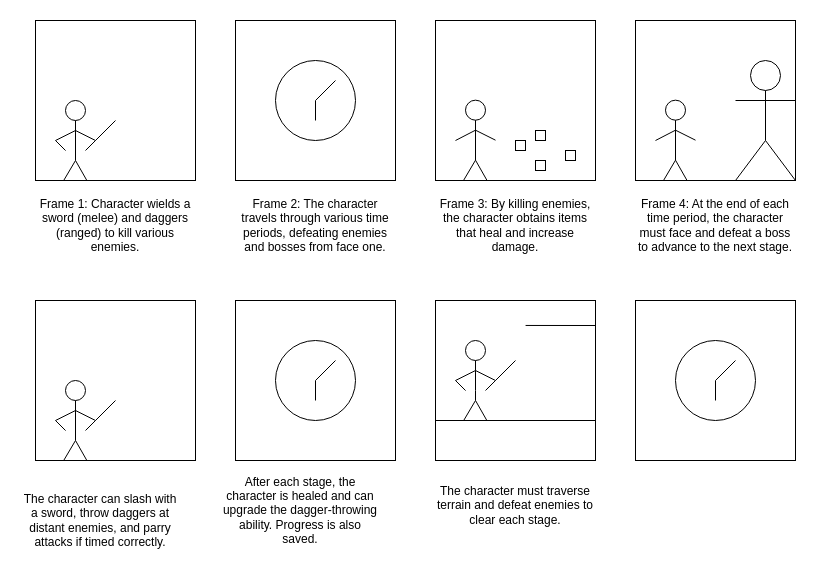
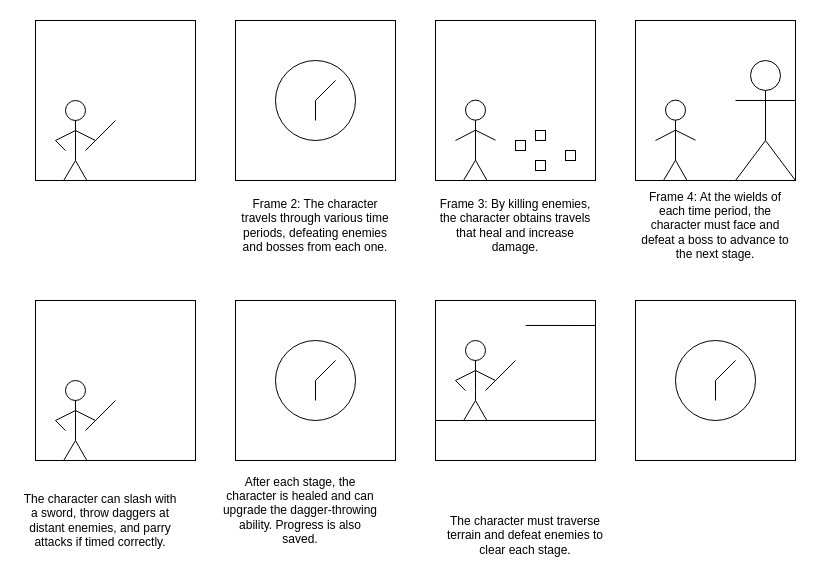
- <mxCell id="7" value="Frame 1: Character wields a sword (melee) and daggers (ranged) to kill various enemies." style="text;html=1;strokeColor=none;fillColor=none;align=center;verticalAlign=middle;whiteSpace=wrap;rounded=0;shadow=0;sketch=0;" parent="1" vertex="1"><mxGeometry y="190" width="160" height="70" as="geometry" x="35" /></mxCell>
- <mxCell id="20" value="Frame 2: The character travels through various time periods, defeating enemies and bosses from face one." style="text;html=1;strokeColor=none;fillColor=none;align=center;verticalAlign=middle;whiteSpace=wrap;rounded=0;shadow=0;sketch=0;" parent="1" vertex="1"><mxGeometry x="235" y="190" width="160" height="70" as="geometry" /></mxCell>
+ <mxCell id="20" value="Frame 2: The character travels through various time periods, defeating enemies and bosses from each one." style="text;html=1;strokeColor=none;fillColor=none;align=center;verticalAlign=middle;whiteSpace=wrap;rounded=0;shadow=0;sketch=0;" parent="1" vertex="1"><mxGeometry x="235" y="190" width="160" height="70" as="geometry" /></mxCell>
- <mxCell id="31" value="Frame 3: By killing enemies, the character obtains items that heal and increase damage." style="text;html=1;strokeColor=none;fillColor=none;align=center;verticalAlign=middle;whiteSpace=wrap;rounded=0;shadow=0;sketch=0;" parent="1" vertex="1"><mxGeometry x="435" y="190" width="160" height="70" as="geometry" /></mxCell>
+ <mxCell id="31" value="Frame 3: By killing enemies, the character obtains travels that heal and increase damage." style="text;html=1;strokeColor=none;fillColor=none;align=center;verticalAlign=middle;whiteSpace=wrap;rounded=0;shadow=0;sketch=0;" parent="1" vertex="1"><mxGeometry x="435" y="190" width="160" height="70" as="geometry" /></mxCell>
- <mxCell id="39" value="Frame 4: At the end of each time period, the character must face and defeat a boss to advance to the next stage." style="text;html=1;strokeColor=none;fillColor=none;align=center;verticalAlign=middle;whiteSpace=wrap;rounded=0;shadow=0;sketch=0;" parent="1" vertex="1"><mxGeometry x="635" y="190" width="160" height="70" as="geometry" /></mxCell>
+ <mxCell id="39" value="Frame 4: At the wields of each time period, the character must face and defeat a boss to advance to the next stage." style="text;html=1;strokeColor=none;fillColor=none;align=center;verticalAlign=middle;whiteSpace=wrap;rounded=0;shadow=0;sketch=0;" parent="1" vertex="1"><mxGeometry x="635" y="190" width="160" height="70" as="geometry" /></mxCell>
- <mxCell id="62" value="The character must traverse terrain and defeat enemies to clear each stage." style="text;html=1;strokeColor=none;fillColor=none;align=center;verticalAlign=middle;whiteSpace=wrap;rounded=0;shadow=0;sketch=0;" vertex="1" parent="1"><mxGeometry x="435" y="470" width="160" height="70" as="geometry" /></mxCell>
+ <mxCell id="62" value="The character must traverse terrain and defeat enemies to clear each stage." style="text;html=1;strokeColor=none;fillColor=none;align=center;verticalAlign=middle;whiteSpace=wrap;rounded=0;shadow=0;sketch=0;" vertex="1" parent="1"><mxGeometry x="445" y="500" width="160" height="70" as="geometry" /></mxCell>
